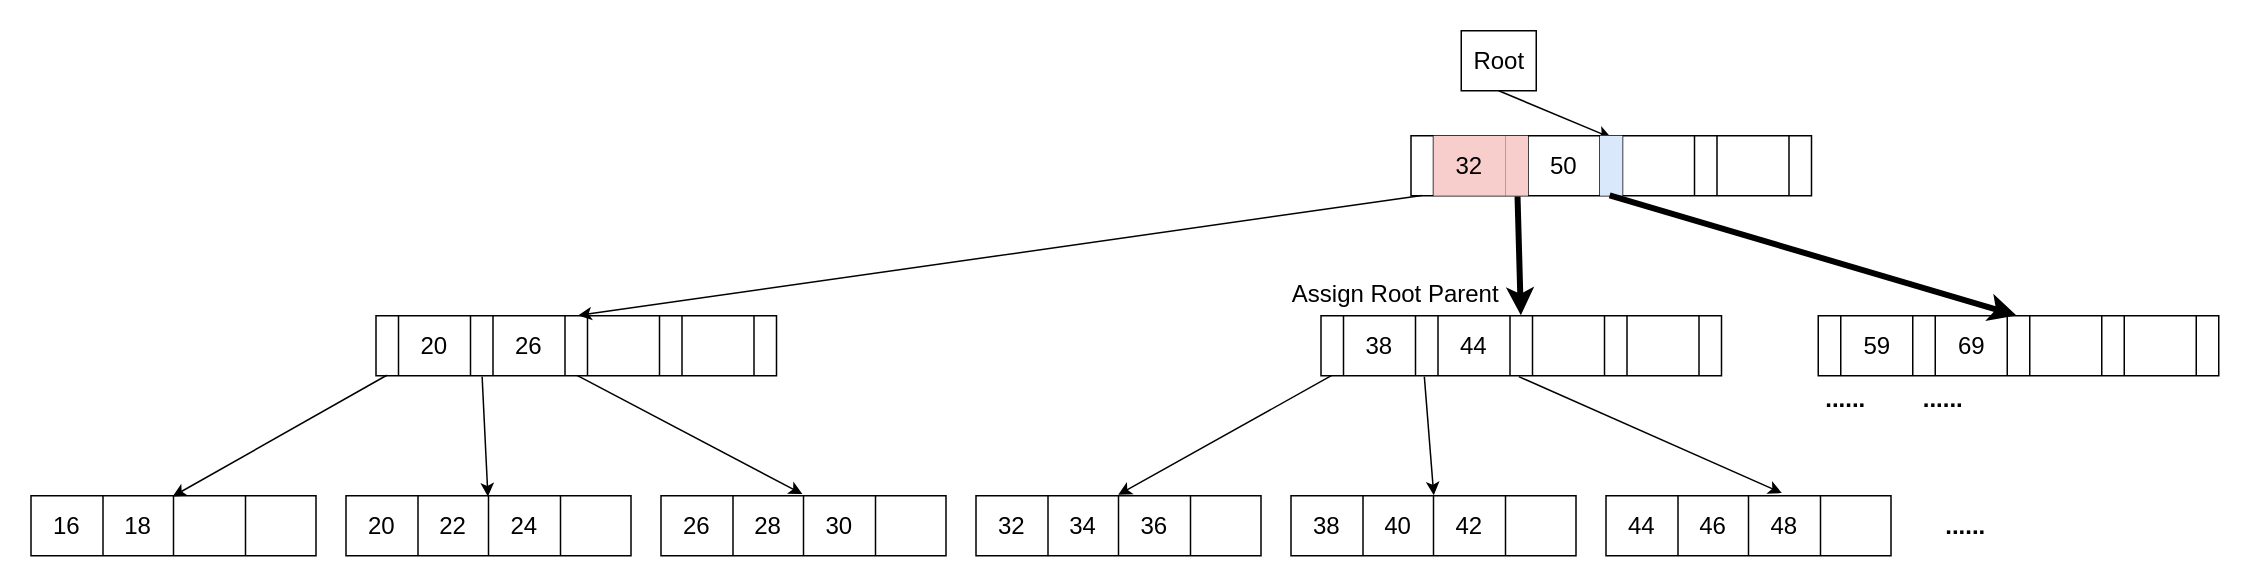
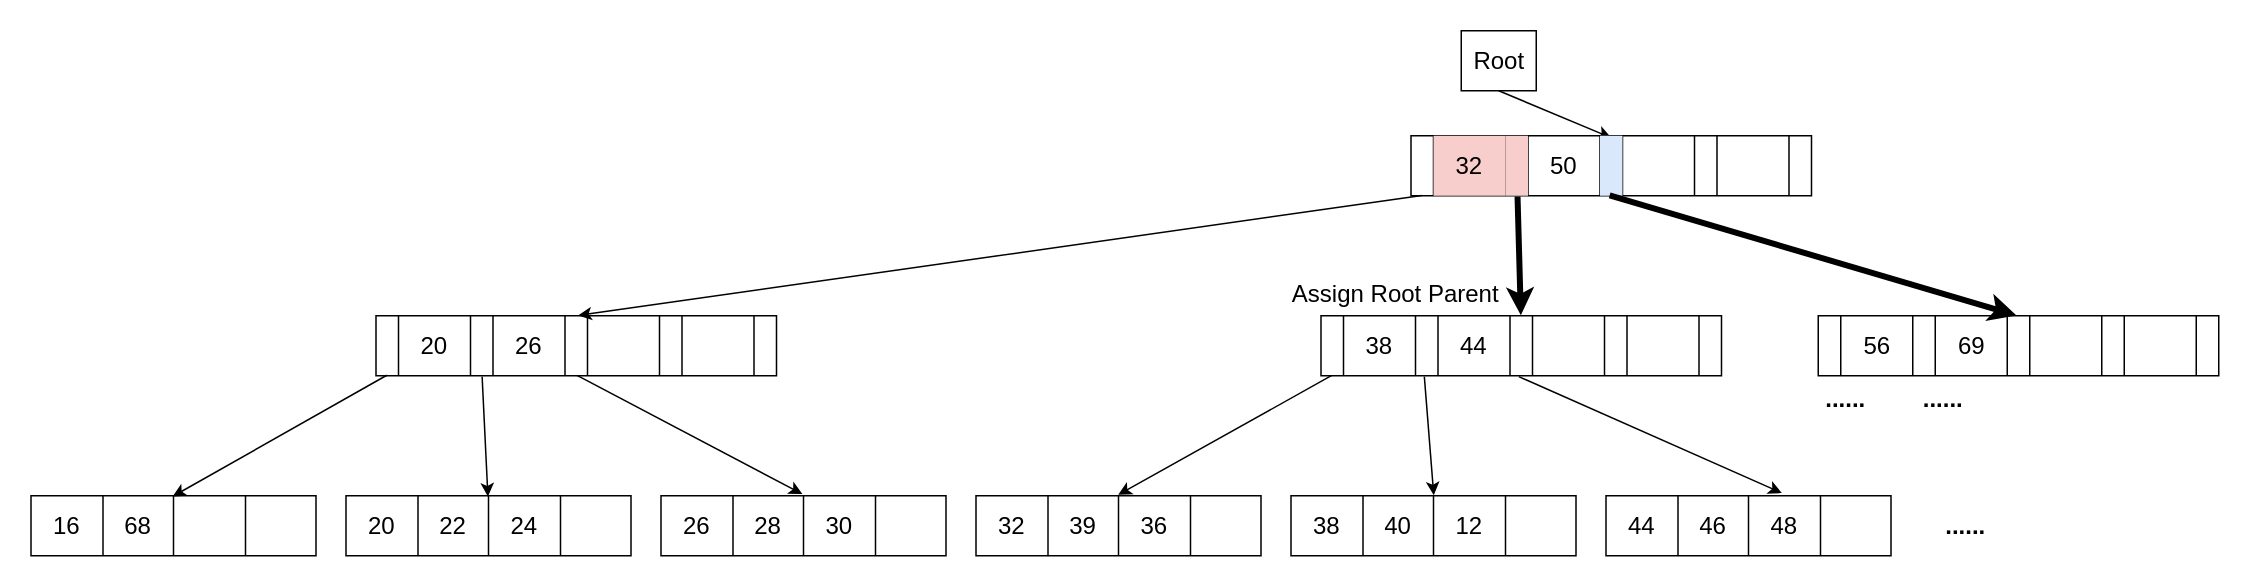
- <mxCell id="60" value="59" style="shape=partialRectangle;html=1;whiteSpace=wrap;connectable=0;strokeColor=inherit;overflow=hidden;fillColor=none;top=0;left=0;bottom=0;right=0;pointerEvents=1;fontSize=16;" parent="58" vertex="1"><mxGeometry x="15" width="48" height="40" as="geometry"><mxRectangle width="48" height="40" as="alternateBounds" /></mxGeometry></mxCell>
+ <mxCell id="60" value="56" style="shape=partialRectangle;html=1;whiteSpace=wrap;connectable=0;strokeColor=inherit;overflow=hidden;fillColor=none;top=0;left=0;bottom=0;right=0;pointerEvents=1;fontSize=16;" parent="58" vertex="1"><mxGeometry x="15" width="48" height="40" as="geometry"><mxRectangle width="48" height="40" as="alternateBounds" /></mxGeometry></mxCell>
- <mxCell id="16" value="18" style="shape=partialRectangle;html=1;whiteSpace=wrap;connectable=0;strokeColor=inherit;overflow=hidden;fillColor=none;top=0;left=0;bottom=0;right=0;pointerEvents=1;fontSize=16;" parent="14" vertex="1"><mxGeometry x="48" width="47" height="40" as="geometry"><mxRectangle width="47" height="40" as="alternateBounds" /></mxGeometry></mxCell>
+ <mxCell id="16" value="68" style="shape=partialRectangle;html=1;whiteSpace=wrap;connectable=0;strokeColor=inherit;overflow=hidden;fillColor=none;top=0;left=0;bottom=0;right=0;pointerEvents=1;fontSize=16;" parent="14" vertex="1"><mxGeometry x="48" width="47" height="40" as="geometry"><mxRectangle width="47" height="40" as="alternateBounds" /></mxGeometry></mxCell>
- <mxCell id="30" value="34" style="shape=partialRectangle;html=1;whiteSpace=wrap;connectable=0;strokeColor=inherit;overflow=hidden;fillColor=none;top=0;left=0;bottom=0;right=0;pointerEvents=1;fontSize=16;" parent="28" vertex="1"><mxGeometry x="48" width="47" height="40" as="geometry"><mxRectangle width="47" height="40" as="alternateBounds" /></mxGeometry></mxCell>
+ <mxCell id="30" value="39" style="shape=partialRectangle;html=1;whiteSpace=wrap;connectable=0;strokeColor=inherit;overflow=hidden;fillColor=none;top=0;left=0;bottom=0;right=0;pointerEvents=1;fontSize=16;" parent="28" vertex="1"><mxGeometry x="48" width="47" height="40" as="geometry"><mxRectangle width="47" height="40" as="alternateBounds" /></mxGeometry></mxCell>
- <mxCell id="37" value="42" style="shape=partialRectangle;html=1;whiteSpace=wrap;connectable=0;overflow=hidden;top=0;left=0;bottom=0;right=0;pointerEvents=1;fontSize=16;fillColor=none;strokeColor=inherit;" parent="34" vertex="1"><mxGeometry x="95" width="48" height="40" as="geometry"><mxRectangle width="48" height="40" as="alternateBounds" /></mxGeometry></mxCell>
+ <mxCell id="37" value="12" style="shape=partialRectangle;html=1;whiteSpace=wrap;connectable=0;overflow=hidden;top=0;left=0;bottom=0;right=0;pointerEvents=1;fontSize=16;fillColor=none;strokeColor=inherit;" parent="34" vertex="1"><mxGeometry x="95" width="48" height="40" as="geometry"><mxRectangle width="48" height="40" as="alternateBounds" /></mxGeometry></mxCell>
